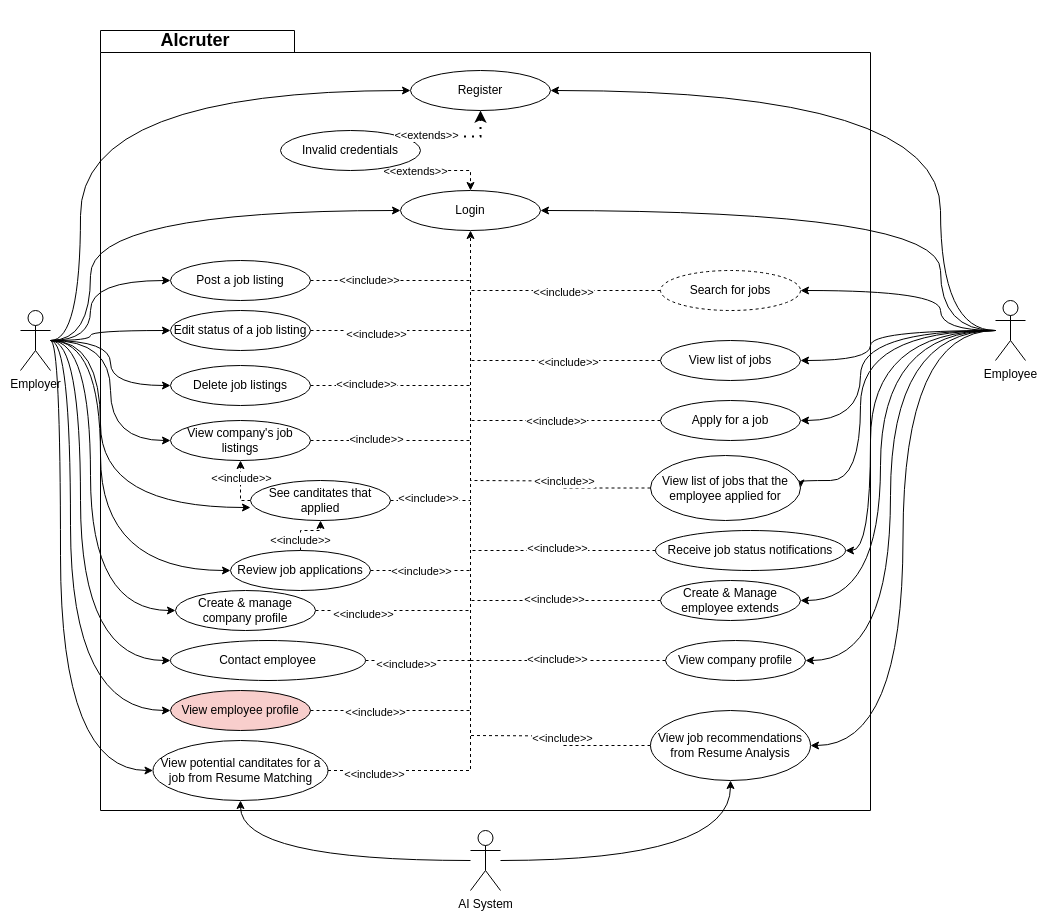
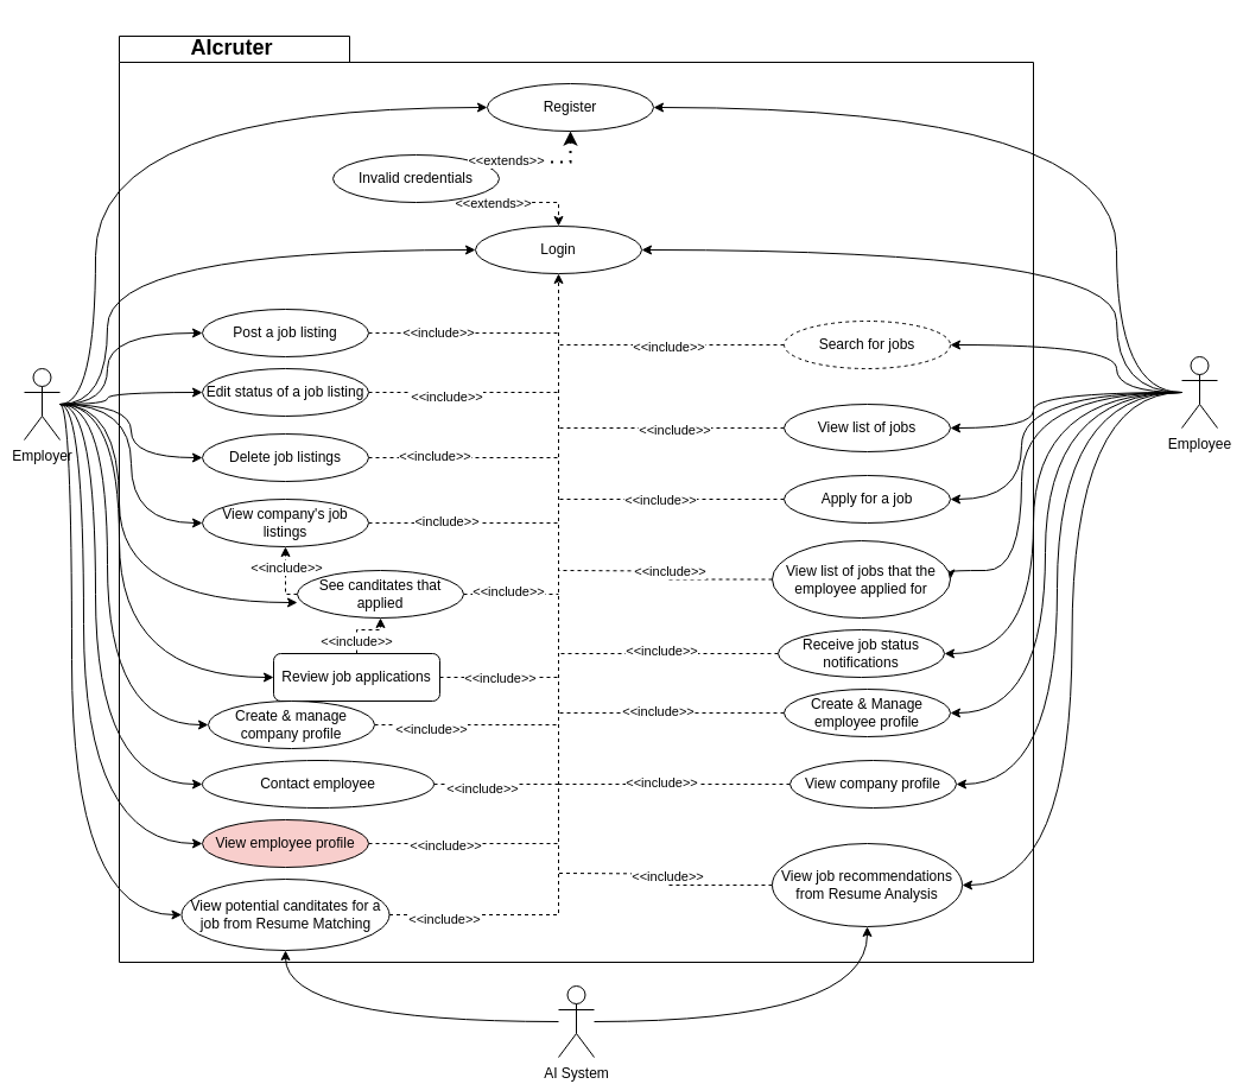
- <mxCell id="82" value="Receive job status notifications" style="ellipse;whiteSpace=wrap;html=1;" vertex="1" parent="1"><mxGeometry x="655" y="530" width="190" height="40" as="geometry" /></mxCell>
+ <mxCell id="82" value="Receive job status notifications" style="ellipse;whiteSpace=wrap;html=1;" vertex="1" parent="1"><mxGeometry x="655" y="530" width="140" height="40" as="geometry" /></mxCell>
- <mxCell id="58" value="Review job applications" style="ellipse;whiteSpace=wrap;html=1;" vertex="1" parent="1"><mxGeometry x="230" y="550" width="140" height="40" as="geometry" /></mxCell>
+ <mxCell id="58" value="Review job applications" style="whiteSpace=wrap;html=1;rounded=1;" vertex="1" parent="1"><mxGeometry x="230" y="550" width="140" height="40" as="geometry" /></mxCell>
- <mxCell id="85" value="Create &amp;amp; Manage employee extends" style="ellipse;whiteSpace=wrap;html=1;" vertex="1" parent="1"><mxGeometry x="660" y="580" width="140" height="40" as="geometry" /></mxCell>
+ <mxCell id="85" value="Create &amp;amp; Manage employee profile" style="ellipse;whiteSpace=wrap;html=1;" vertex="1" parent="1"><mxGeometry x="660" y="580" width="140" height="40" as="geometry" /></mxCell>
